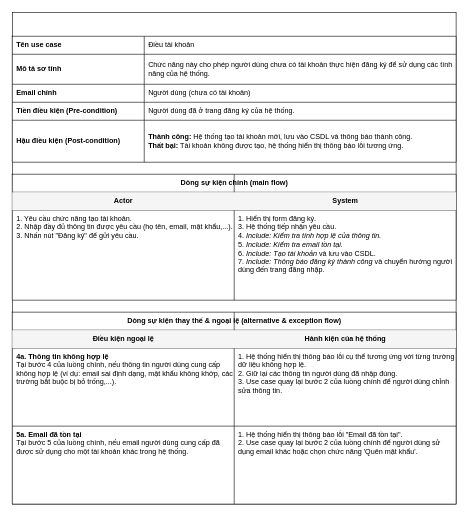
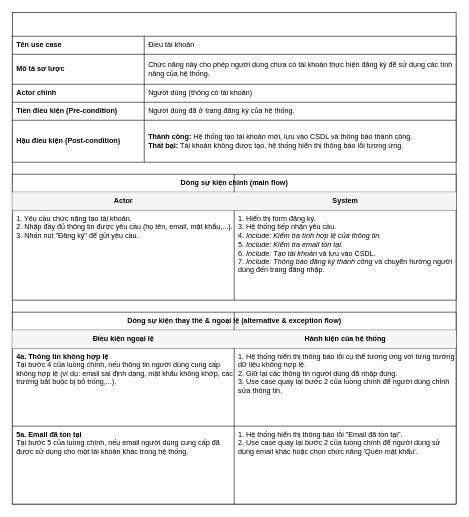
- <mxCell id="8" value="&lt;b&gt;Mô tả sơ tính&lt;/b&gt;" style="shape=partialRectangle;html=1;collapsible=0;dropTarget=0;pointerEvents=0;fillColor=none;top=0;left=0;bottom=0;right=0;strokeColor=inherit;align=left;verticalAlign=middle;spacingLeft=5;whiteSpace=wrap;" parent="7" vertex="1"><mxGeometry width="220" height="50" as="geometry" /></mxCell>
+ <mxCell id="8" value="&lt;b&gt;Mô tả sơ lược&lt;/b&gt;" style="shape=partialRectangle;html=1;collapsible=0;dropTarget=0;pointerEvents=0;fillColor=none;top=0;left=0;bottom=0;right=0;strokeColor=inherit;align=left;verticalAlign=middle;spacingLeft=5;whiteSpace=wrap;" parent="7" vertex="1"><mxGeometry width="220" height="50" as="geometry" /></mxCell>
- <mxCell id="11" value="&lt;b&gt;Email chính&lt;/b&gt;" style="shape=partialRectangle;html=1;collapsible=0;dropTarget=0;pointerEvents=0;fillColor=none;top=0;left=0;bottom=0;right=0;strokeColor=inherit;align=left;verticalAlign=middle;spacingLeft=5;" parent="10" vertex="1"><mxGeometry width="220" height="30" as="geometry" /></mxCell>
+ <mxCell id="11" value="&lt;b&gt;Actor chính&lt;/b&gt;" style="shape=partialRectangle;html=1;collapsible=0;dropTarget=0;pointerEvents=0;fillColor=none;top=0;left=0;bottom=0;right=0;strokeColor=inherit;align=left;verticalAlign=middle;spacingLeft=5;" parent="10" vertex="1"><mxGeometry width="220" height="30" as="geometry" /></mxCell>
- <mxCell id="12" value="Người dùng (chưa có tài khoản)" style="shape=partialRectangle;html=1;collapsible=0;dropTarget=0;pointerEvents=0;fillColor=none;top=0;left=0;bottom=0;right=0;strokeColor=inherit;align=left;verticalAlign=middle;spacingLeft=5;" parent="10" vertex="1"><mxGeometry x="220" width="520" height="30" as="geometry" /></mxCell>
+ <mxCell id="12" value="Người dùng (thông có tài khoản)" style="shape=partialRectangle;html=1;collapsible=0;dropTarget=0;pointerEvents=0;fillColor=none;top=0;left=0;bottom=0;right=0;strokeColor=inherit;align=left;verticalAlign=middle;spacingLeft=5;" parent="10" vertex="1"><mxGeometry x="220" width="520" height="30" as="geometry" /></mxCell>
